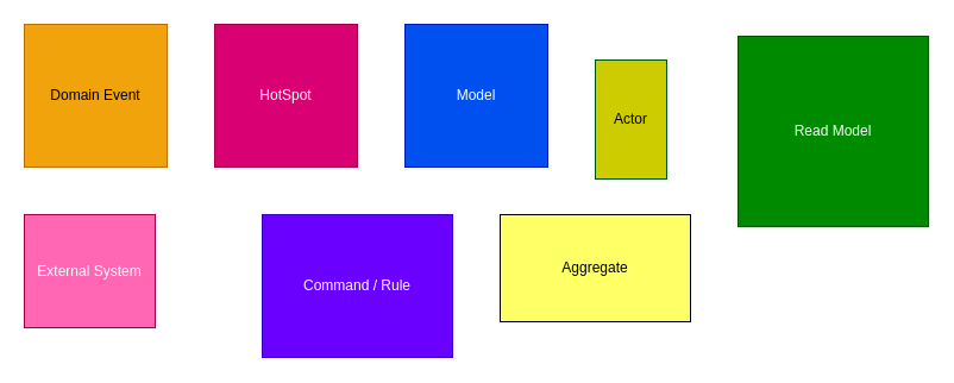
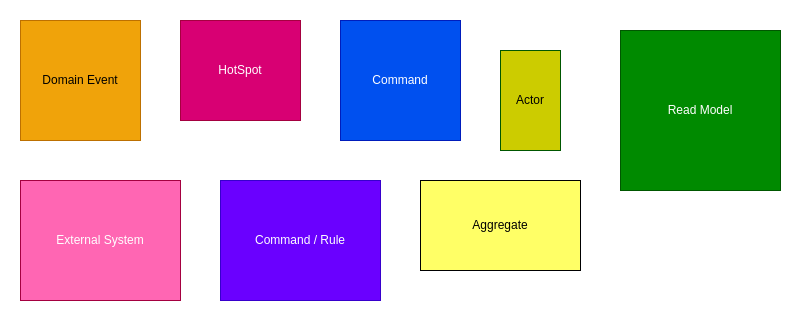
- <mxCell id="3" value="HotSpot" style="rounded=0;whiteSpace=wrap;html=1;fillColor=#d80073;fontColor=#ffffff;strokeColor=#A50040;" vertex="1" parent="1"><mxGeometry x="180" y="20" width="120" height="120" as="geometry" /></mxCell>
+ <mxCell id="3" value="HotSpot" style="rounded=0;whiteSpace=wrap;html=1;fillColor=#d80073;fontColor=#ffffff;strokeColor=#A50040;" vertex="1" parent="1"><mxGeometry x="180" y="20" width="120" height="100" as="geometry" /></mxCell>
- <mxCell id="4" value="Model" style="rounded=0;whiteSpace=wrap;html=1;fillColor=#0050ef;fontColor=#ffffff;strokeColor=#001DBC;" vertex="1" parent="1"><mxGeometry x="340" y="20" width="120" height="120" as="geometry" /></mxCell>
+ <mxCell id="4" value="Command" style="rounded=0;whiteSpace=wrap;html=1;fillColor=#0050ef;fontColor=#ffffff;strokeColor=#001DBC;" vertex="1" parent="1"><mxGeometry x="340" y="20" width="120" height="120" as="geometry" /></mxCell>
- <mxCell id="6" value="External System" style="rounded=0;whiteSpace=wrap;html=1;fillColor=#FF66B3;strokeColor=#A50040;fontColor=#ffffff;" vertex="1" parent="1"><mxGeometry x="20" y="180" width="110" height="95" as="geometry" /></mxCell>
+ <mxCell id="6" value="External System" style="rounded=0;whiteSpace=wrap;html=1;fillColor=#FF66B3;strokeColor=#A50040;fontColor=#ffffff;" vertex="1" parent="1"><mxGeometry x="20" y="180" width="160" height="120" as="geometry" /></mxCell>
